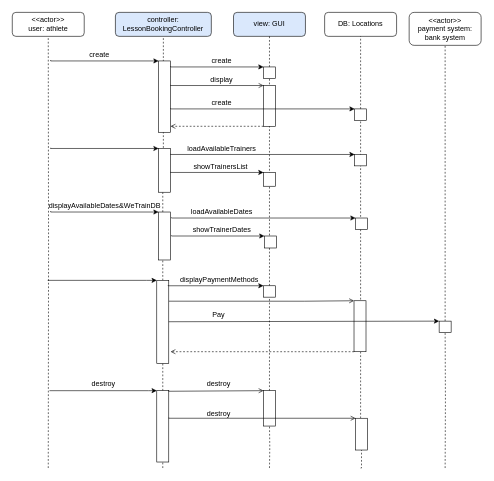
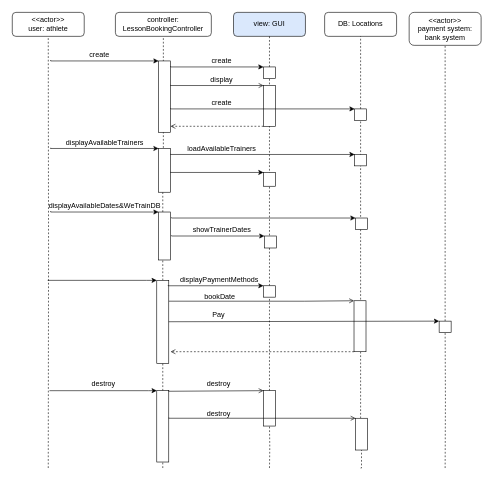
- <mxCell id="3" value="controller: LessonBookingController" style="rounded=1;whiteSpace=wrap;html=1;fillColor=#dae8fc;" parent="1" vertex="1"><mxGeometry x="192" y="20" width="160" height="40" as="geometry" /></mxCell>
+ <mxCell id="3" value="controller: LessonBookingController" style="rounded=1;whiteSpace=wrap;html=1;" parent="1" vertex="1"><mxGeometry x="192" y="20" width="160" height="40" as="geometry" /></mxCell>
+ <mxCell id="28" value="displayAvailableTrainers" style="text;html=1;align=center;verticalAlign=middle;resizable=0;points=[];autosize=1;strokeColor=none;fillColor=none;" parent="1" vertex="1"><mxGeometry x="99" y="228" width="150" height="20" as="geometry" /></mxCell>
- <mxCell id="34" value="showTrainersList&amp;nbsp;" style="text;html=1;align=center;verticalAlign=middle;resizable=0;points=[];autosize=1;strokeColor=none;fillColor=none;" parent="1" vertex="1"><mxGeometry x="314" y="267" width="110" height="20" as="geometry" /></mxCell>
- <mxCell id="40" value="loadAvailableDates" style="text;html=1;align=center;verticalAlign=middle;resizable=0;points=[];autosize=1;strokeColor=none;fillColor=none;" parent="1" vertex="1"><mxGeometry x="309" y="343" width="120" height="20" as="geometry" /></mxCell>
+ <mxCell id="54" value="bookDate" style="text;html=1;align=center;verticalAlign=middle;resizable=0;points=[];autosize=1;strokeColor=none;fillColor=none;" parent="1" vertex="1"><mxGeometry x="331" y="484" width="70" height="20" as="geometry" /></mxCell>
